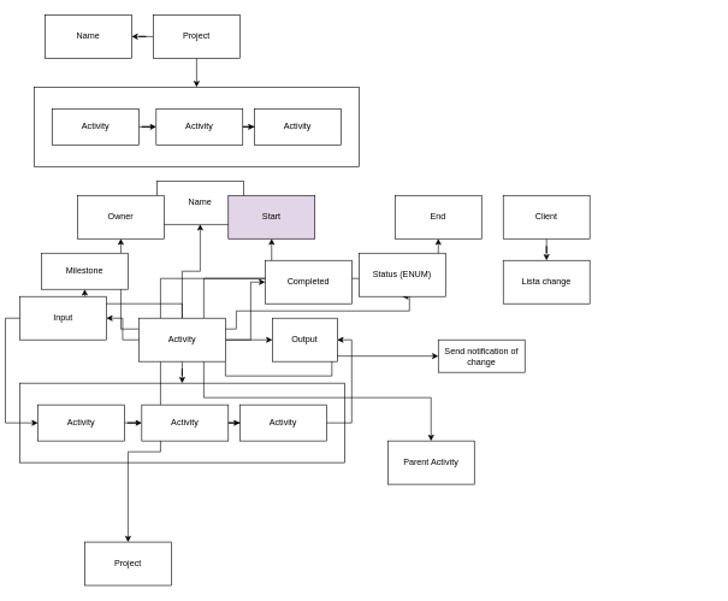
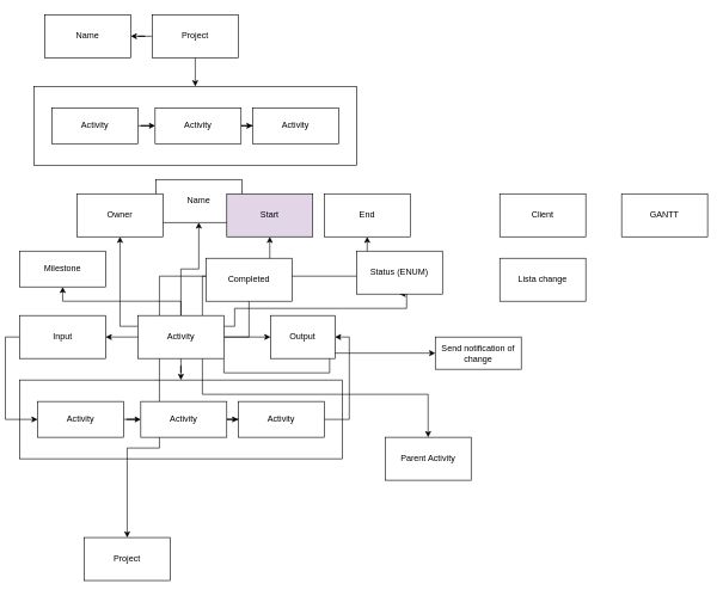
- <mxCell id="41" value="End" style="rounded=0;whiteSpace=wrap;html=1;" vertex="1" parent="1"><mxGeometry x="540" y="270" width="120" height="60" as="geometry" /></mxCell>
+ <mxCell id="41" value="End" style="rounded=0;whiteSpace=wrap;html=1;" vertex="1" parent="1"><mxGeometry x="445" y="270" width="120" height="60" as="geometry" /></mxCell>
+ <mxCell id="45" value="GANTT" style="rounded=0;whiteSpace=wrap;html=1;" vertex="1" parent="1"><mxGeometry x="860" y="270" width="120" height="60" as="geometry" /></mxCell>
- <mxCell id="42" value="" style="edgeStyle=orthogonalEdgeStyle;rounded=0;orthogonalLoop=1;jettySize=auto;html=1;" edge="1" parent="1" source="43" target="44"><mxGeometry relative="1" as="geometry" /></mxCell>
- <mxCell id="38" value="Milestone" style="rounded=0;whiteSpace=wrap;html=1;" vertex="1" parent="1"><mxGeometry x="50" y="350" width="120" height="50" as="geometry" /></mxCell>
+ <mxCell id="38" value="Milestone" style="rounded=0;whiteSpace=wrap;html=1;" vertex="1" parent="1"><mxGeometry x="20" y="350" width="120" height="50" as="geometry" /></mxCell>
- <mxCell id="37" value="Completed" style="rounded=0;whiteSpace=wrap;html=1;" vertex="1" parent="1"><mxGeometry x="360" y="360" width="120" height="60" as="geometry" /></mxCell>
+ <mxCell id="37" value="Completed" style="rounded=0;whiteSpace=wrap;html=1;" vertex="1" parent="1"><mxGeometry x="280" y="360" width="120" height="60" as="geometry" /></mxCell>
- <mxCell id="36" value="Input" style="rounded=0;whiteSpace=wrap;html=1;" vertex="1" parent="1"><mxGeometry x="20" y="410" width="120" height="60" as="geometry" /></mxCell>
+ <mxCell id="36" value="Input" style="rounded=0;whiteSpace=wrap;html=1;" vertex="1" parent="1"><mxGeometry x="20" y="440" width="120" height="60" as="geometry" /></mxCell>
